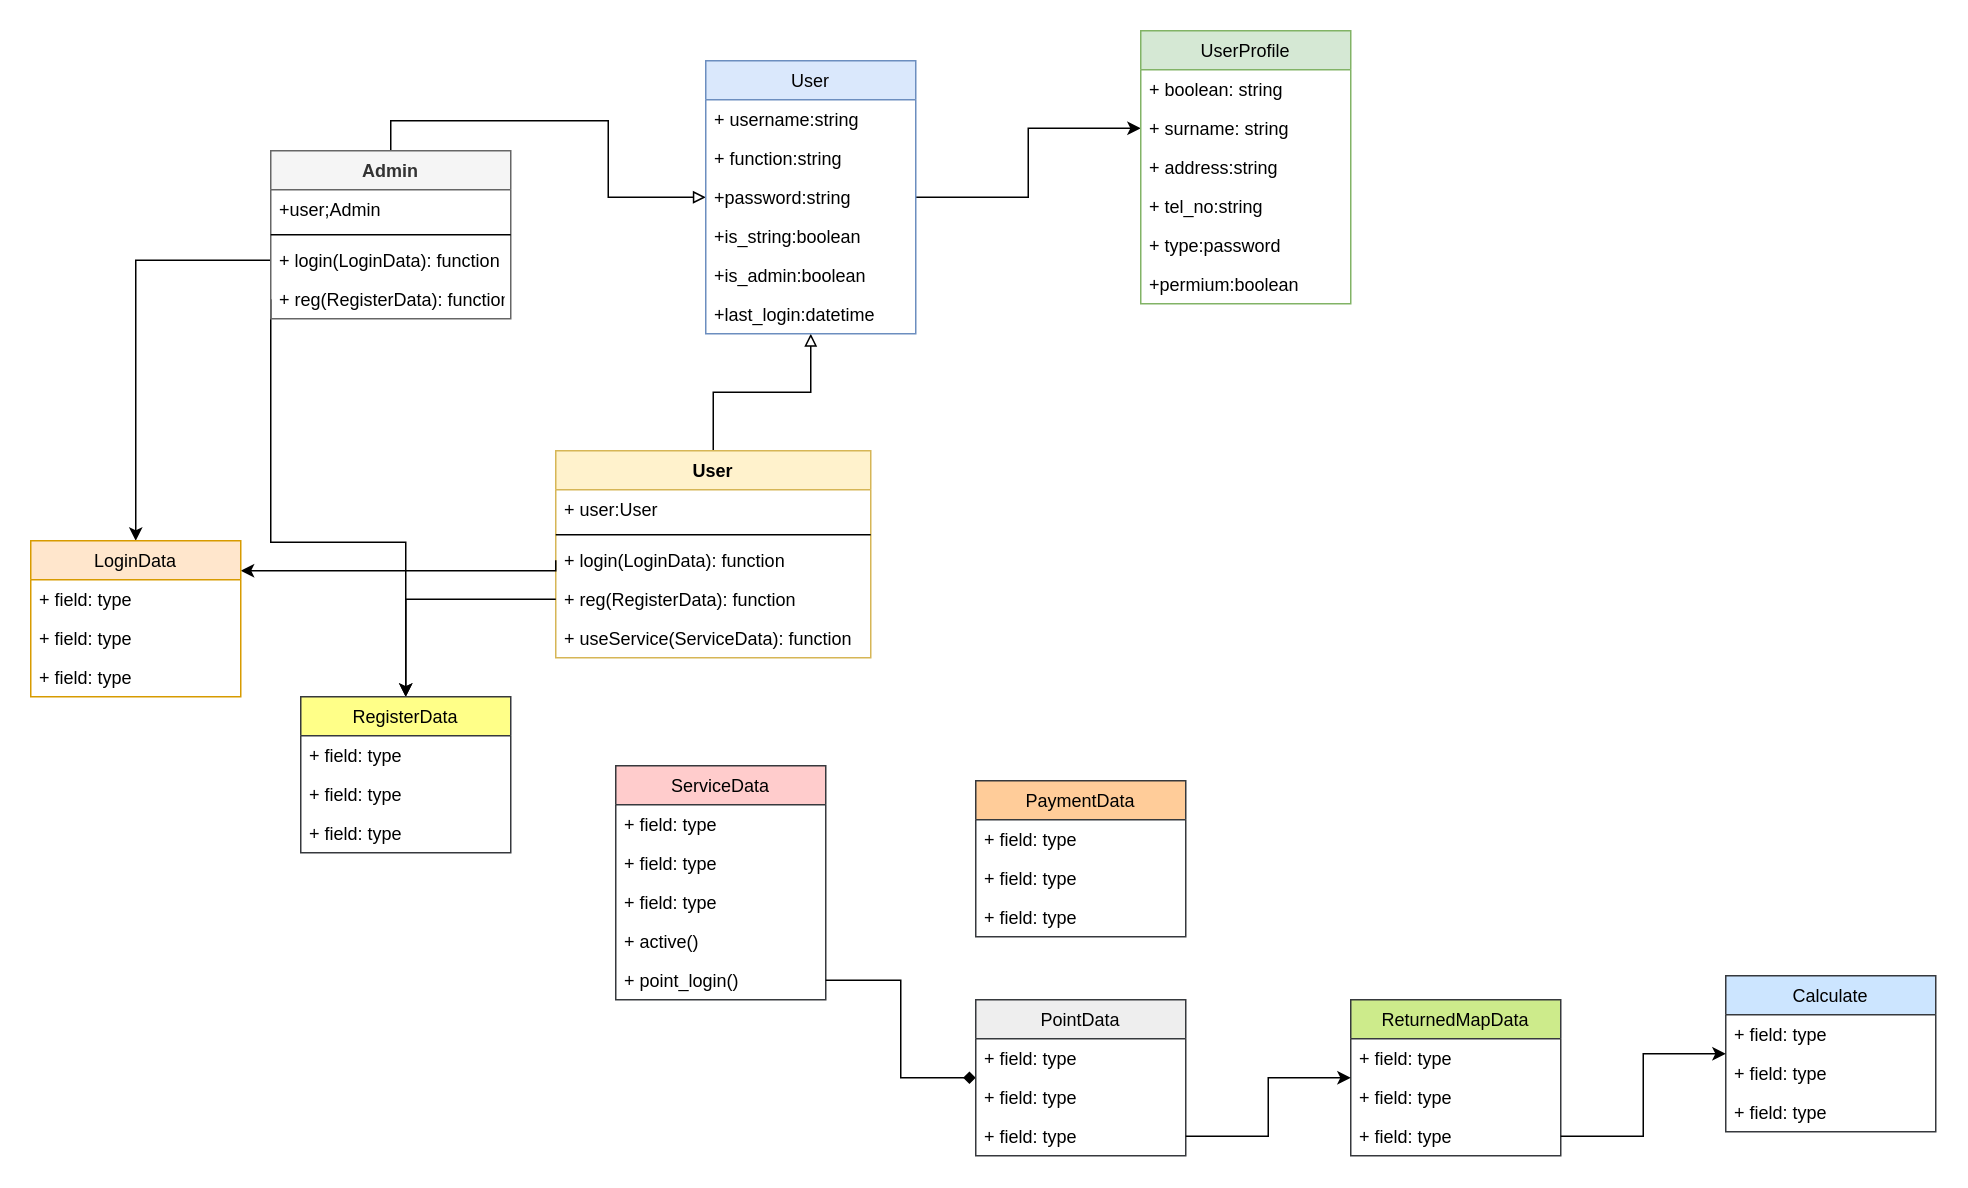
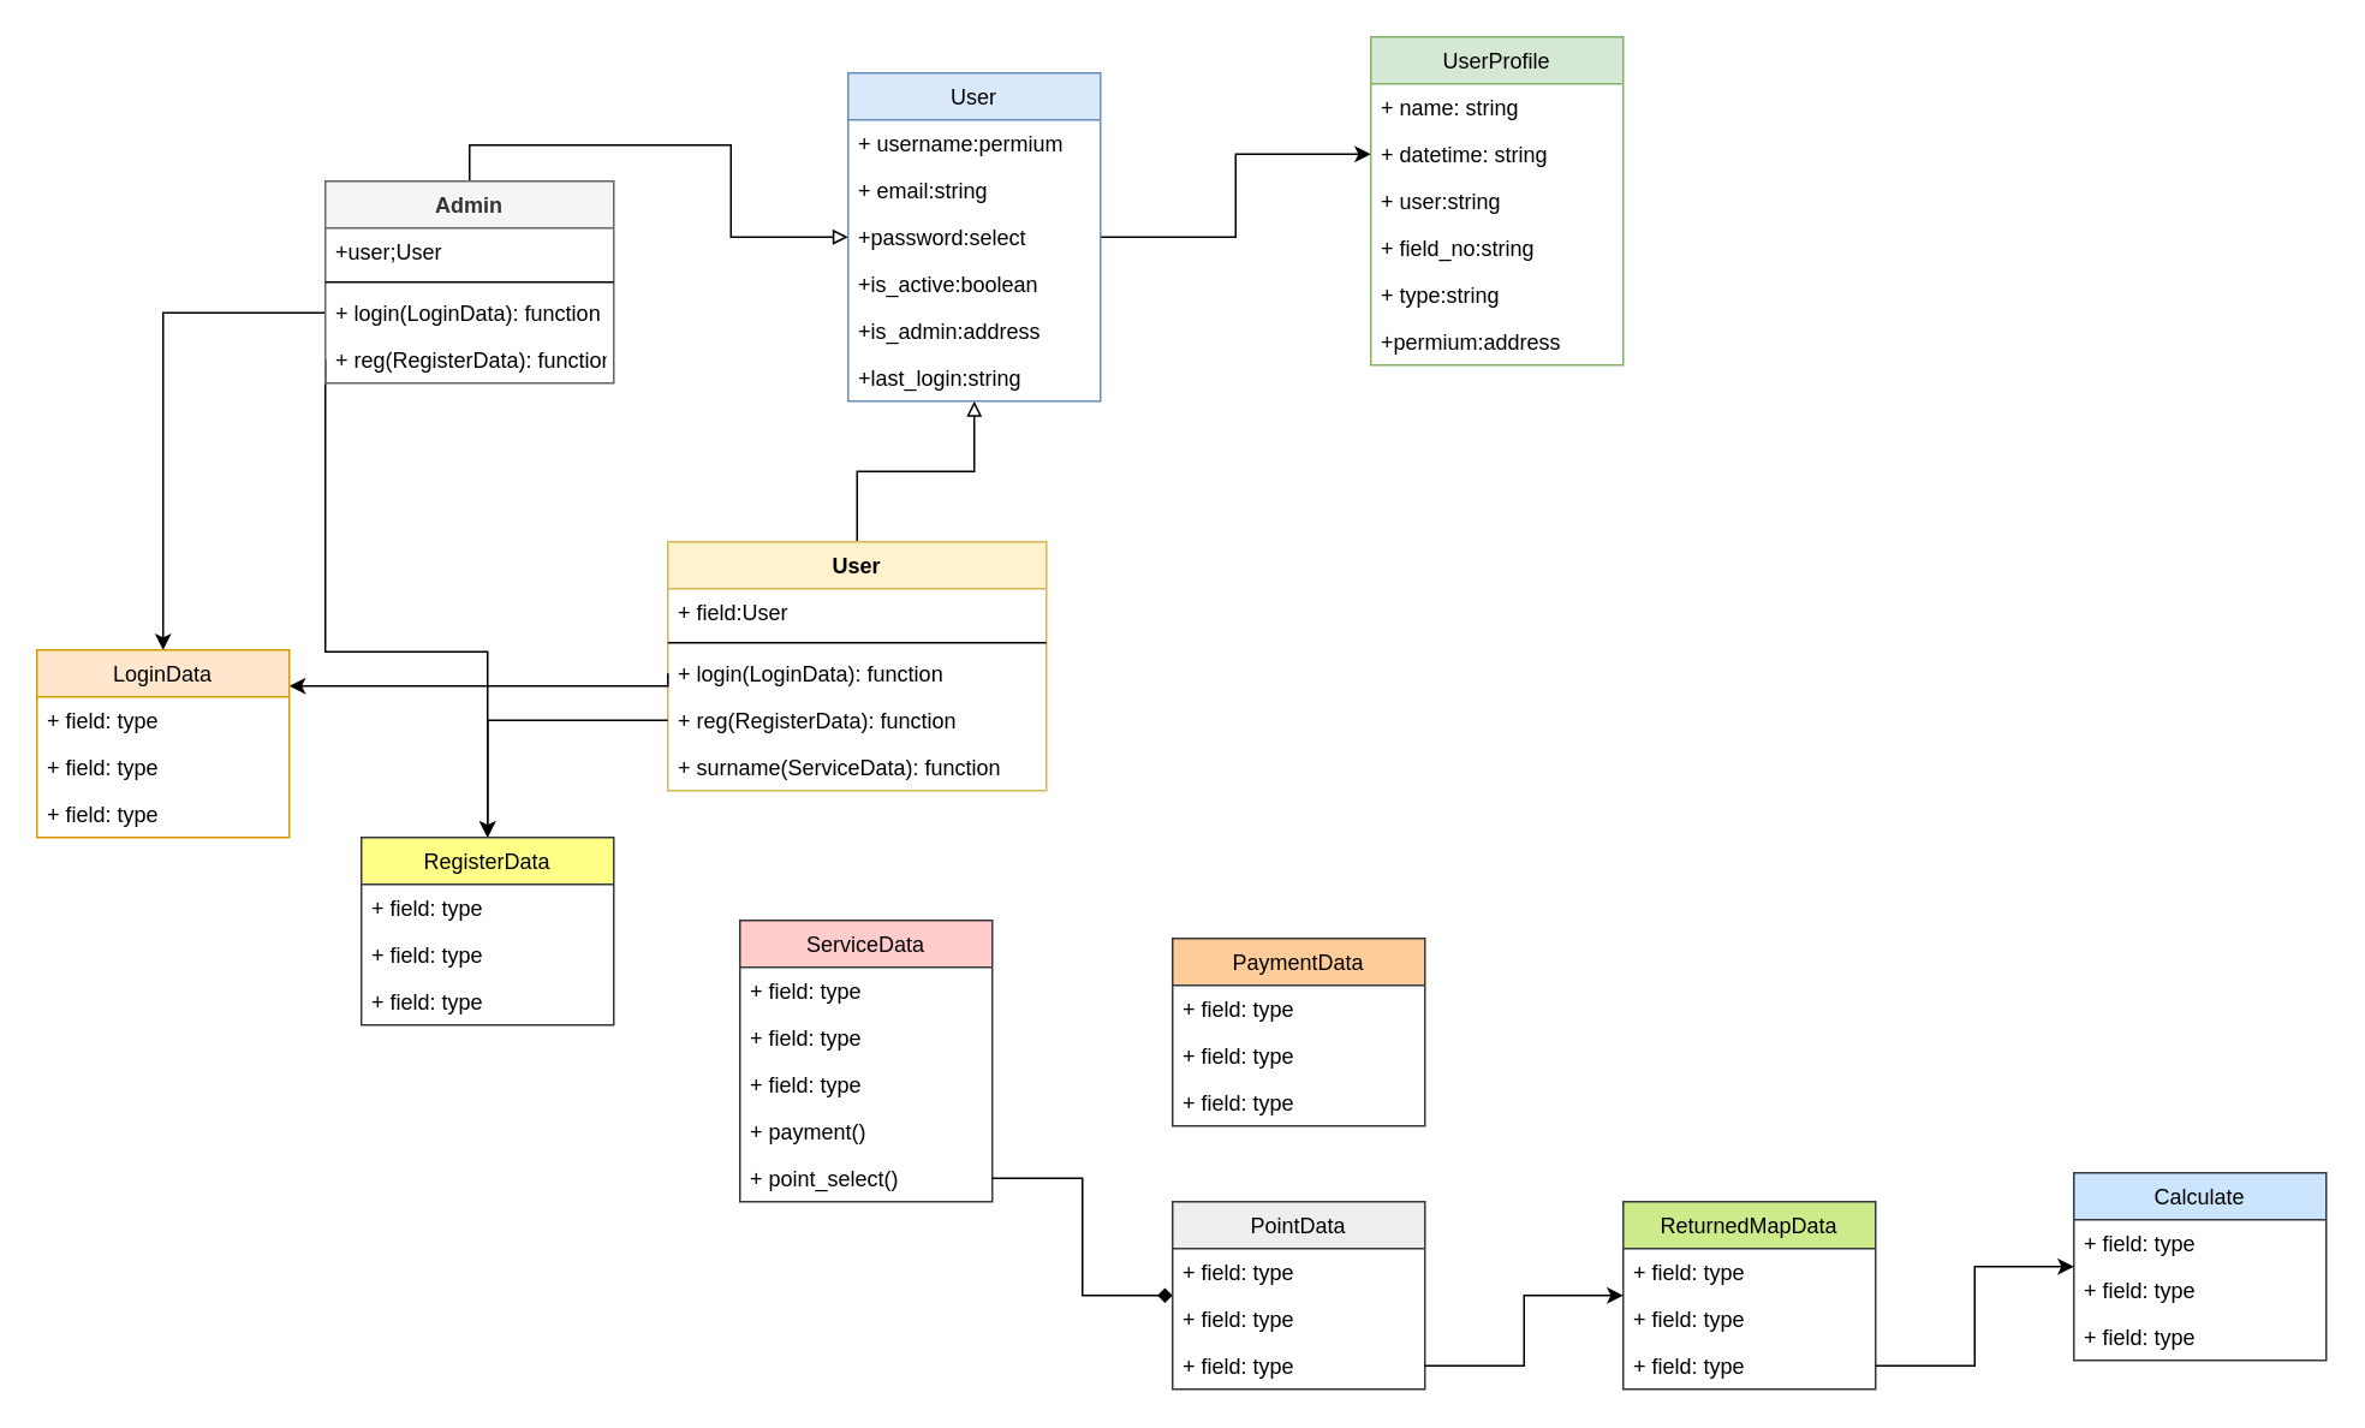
- <mxCell id="19" value="+ boolean: string" style="text;strokeColor=none;fillColor=none;align=left;verticalAlign=top;spacingLeft=4;spacingRight=4;overflow=hidden;rotatable=0;points=[[0,0.5],[1,0.5]];portConstraint=eastwest;" vertex="1" parent="18"><mxGeometry y="26" width="140" height="26" as="geometry" /></mxCell>
+ <mxCell id="19" value="+ name: string" style="text;strokeColor=none;fillColor=none;align=left;verticalAlign=top;spacingLeft=4;spacingRight=4;overflow=hidden;rotatable=0;points=[[0,0.5],[1,0.5]];portConstraint=eastwest;" vertex="1" parent="18"><mxGeometry y="26" width="140" height="26" as="geometry" /></mxCell>
- <mxCell id="12" value="+ username:string" style="text;strokeColor=none;fillColor=none;align=left;verticalAlign=top;spacingLeft=4;spacingRight=4;overflow=hidden;rotatable=0;points=[[0,0.5],[1,0.5]];portConstraint=eastwest;" vertex="1" parent="11"><mxGeometry y="26" width="140" height="26" as="geometry" /></mxCell>
+ <mxCell id="12" value="+ username:permium" style="text;strokeColor=none;fillColor=none;align=left;verticalAlign=top;spacingLeft=4;spacingRight=4;overflow=hidden;rotatable=0;points=[[0,0.5],[1,0.5]];portConstraint=eastwest;" vertex="1" parent="11"><mxGeometry y="26" width="140" height="26" as="geometry" /></mxCell>
- <mxCell id="20" value="+ surname: string" style="text;strokeColor=none;fillColor=none;align=left;verticalAlign=top;spacingLeft=4;spacingRight=4;overflow=hidden;rotatable=0;points=[[0,0.5],[1,0.5]];portConstraint=eastwest;" vertex="1" parent="18"><mxGeometry y="52" width="140" height="26" as="geometry" /></mxCell>
+ <mxCell id="20" value="+ datetime: string" style="text;strokeColor=none;fillColor=none;align=left;verticalAlign=top;spacingLeft=4;spacingRight=4;overflow=hidden;rotatable=0;points=[[0,0.5],[1,0.5]];portConstraint=eastwest;" vertex="1" parent="18"><mxGeometry y="52" width="140" height="26" as="geometry" /></mxCell>
- <mxCell id="13" value="+ function:string" style="text;strokeColor=none;fillColor=none;align=left;verticalAlign=top;spacingLeft=4;spacingRight=4;overflow=hidden;rotatable=0;points=[[0,0.5],[1,0.5]];portConstraint=eastwest;" vertex="1" parent="11"><mxGeometry y="52" width="140" height="26" as="geometry" /></mxCell>
+ <mxCell id="13" value="+ email:string" style="text;strokeColor=none;fillColor=none;align=left;verticalAlign=top;spacingLeft=4;spacingRight=4;overflow=hidden;rotatable=0;points=[[0,0.5],[1,0.5]];portConstraint=eastwest;" vertex="1" parent="11"><mxGeometry y="52" width="140" height="26" as="geometry" /></mxCell>
- <mxCell id="21" value="+ address:string" style="text;strokeColor=none;fillColor=none;align=left;verticalAlign=top;spacingLeft=4;spacingRight=4;overflow=hidden;rotatable=0;points=[[0,0.5],[1,0.5]];portConstraint=eastwest;" vertex="1" parent="18"><mxGeometry y="78" width="140" height="26" as="geometry" /></mxCell>
+ <mxCell id="21" value="+ user:string" style="text;strokeColor=none;fillColor=none;align=left;verticalAlign=top;spacingLeft=4;spacingRight=4;overflow=hidden;rotatable=0;points=[[0,0.5],[1,0.5]];portConstraint=eastwest;" vertex="1" parent="18"><mxGeometry y="78" width="140" height="26" as="geometry" /></mxCell>
- <mxCell id="14" value="+password:string" style="text;strokeColor=none;fillColor=none;align=left;verticalAlign=top;spacingLeft=4;spacingRight=4;overflow=hidden;rotatable=0;points=[[0,0.5],[1,0.5]];portConstraint=eastwest;" vertex="1" parent="11"><mxGeometry y="78" width="140" height="26" as="geometry" /></mxCell>
+ <mxCell id="14" value="+password:select" style="text;strokeColor=none;fillColor=none;align=left;verticalAlign=top;spacingLeft=4;spacingRight=4;overflow=hidden;rotatable=0;points=[[0,0.5],[1,0.5]];portConstraint=eastwest;" vertex="1" parent="11"><mxGeometry y="78" width="140" height="26" as="geometry" /></mxCell>
- <mxCell id="22" value="+ tel_no:string" style="text;strokeColor=none;fillColor=none;align=left;verticalAlign=top;spacingLeft=4;spacingRight=4;overflow=hidden;rotatable=0;points=[[0,0.5],[1,0.5]];portConstraint=eastwest;" vertex="1" parent="18"><mxGeometry y="104" width="140" height="26" as="geometry" /></mxCell>
+ <mxCell id="22" value="+ field_no:string" style="text;strokeColor=none;fillColor=none;align=left;verticalAlign=top;spacingLeft=4;spacingRight=4;overflow=hidden;rotatable=0;points=[[0,0.5],[1,0.5]];portConstraint=eastwest;" vertex="1" parent="18"><mxGeometry y="104" width="140" height="26" as="geometry" /></mxCell>
- <mxCell id="38" value="+user;Admin&#10;" style="text;strokeColor=none;fillColor=none;align=left;verticalAlign=top;spacingLeft=4;spacingRight=4;overflow=hidden;rotatable=0;points=[[0,0.5],[1,0.5]];portConstraint=eastwest;" vertex="1" parent="37"><mxGeometry y="26" width="160" height="26" as="geometry" /></mxCell>
+ <mxCell id="38" value="+user;User&#10;" style="text;strokeColor=none;fillColor=none;align=left;verticalAlign=top;spacingLeft=4;spacingRight=4;overflow=hidden;rotatable=0;points=[[0,0.5],[1,0.5]];portConstraint=eastwest;" vertex="1" parent="37"><mxGeometry y="26" width="160" height="26" as="geometry" /></mxCell>
- <mxCell id="15" value="+is_string:boolean" style="text;strokeColor=none;fillColor=none;align=left;verticalAlign=top;spacingLeft=4;spacingRight=4;overflow=hidden;rotatable=0;points=[[0,0.5],[1,0.5]];portConstraint=eastwest;" vertex="1" parent="11"><mxGeometry y="104" width="140" height="26" as="geometry" /></mxCell>
+ <mxCell id="15" value="+is_active:boolean" style="text;strokeColor=none;fillColor=none;align=left;verticalAlign=top;spacingLeft=4;spacingRight=4;overflow=hidden;rotatable=0;points=[[0,0.5],[1,0.5]];portConstraint=eastwest;" vertex="1" parent="11"><mxGeometry y="104" width="140" height="26" as="geometry" /></mxCell>
- <mxCell id="23" value="+ type:password" style="text;strokeColor=none;fillColor=none;align=left;verticalAlign=top;spacingLeft=4;spacingRight=4;overflow=hidden;rotatable=0;points=[[0,0.5],[1,0.5]];portConstraint=eastwest;" vertex="1" parent="18"><mxGeometry y="130" width="140" height="26" as="geometry" /></mxCell>
+ <mxCell id="23" value="+ type:string" style="text;strokeColor=none;fillColor=none;align=left;verticalAlign=top;spacingLeft=4;spacingRight=4;overflow=hidden;rotatable=0;points=[[0,0.5],[1,0.5]];portConstraint=eastwest;" vertex="1" parent="18"><mxGeometry y="130" width="140" height="26" as="geometry" /></mxCell>
- <mxCell id="16" value="+is_admin:boolean" style="text;strokeColor=none;fillColor=none;align=left;verticalAlign=top;spacingLeft=4;spacingRight=4;overflow=hidden;rotatable=0;points=[[0,0.5],[1,0.5]];portConstraint=eastwest;" vertex="1" parent="11"><mxGeometry y="130" width="140" height="26" as="geometry" /></mxCell>
+ <mxCell id="16" value="+is_admin:address" style="text;strokeColor=none;fillColor=none;align=left;verticalAlign=top;spacingLeft=4;spacingRight=4;overflow=hidden;rotatable=0;points=[[0,0.5],[1,0.5]];portConstraint=eastwest;" vertex="1" parent="11"><mxGeometry y="130" width="140" height="26" as="geometry" /></mxCell>
- <mxCell id="24" value="+permium:boolean" style="text;strokeColor=none;fillColor=none;align=left;verticalAlign=top;spacingLeft=4;spacingRight=4;overflow=hidden;rotatable=0;points=[[0,0.5],[1,0.5]];portConstraint=eastwest;" vertex="1" parent="18"><mxGeometry y="156" width="140" height="26" as="geometry" /></mxCell>
+ <mxCell id="24" value="+permium:address" style="text;strokeColor=none;fillColor=none;align=left;verticalAlign=top;spacingLeft=4;spacingRight=4;overflow=hidden;rotatable=0;points=[[0,0.5],[1,0.5]];portConstraint=eastwest;" vertex="1" parent="18"><mxGeometry y="156" width="140" height="26" as="geometry" /></mxCell>
- <mxCell id="17" value="+last_login:datetime" style="text;strokeColor=none;fillColor=none;align=left;verticalAlign=top;spacingLeft=4;spacingRight=4;overflow=hidden;rotatable=0;points=[[0,0.5],[1,0.5]];portConstraint=eastwest;" vertex="1" parent="11"><mxGeometry y="156" width="140" height="26" as="geometry" /></mxCell>
+ <mxCell id="17" value="+last_login:string" style="text;strokeColor=none;fillColor=none;align=left;verticalAlign=top;spacingLeft=4;spacingRight=4;overflow=hidden;rotatable=0;points=[[0,0.5],[1,0.5]];portConstraint=eastwest;" vertex="1" parent="11"><mxGeometry y="156" width="140" height="26" as="geometry" /></mxCell>
- <mxCell id="4" value="+ user:User" style="text;strokeColor=none;fillColor=none;align=left;verticalAlign=top;spacingLeft=4;spacingRight=4;overflow=hidden;rotatable=0;points=[[0,0.5],[1,0.5]];portConstraint=eastwest;" vertex="1" parent="3"><mxGeometry y="26" width="210" height="26" as="geometry" /></mxCell>
+ <mxCell id="4" value="+ field:User" style="text;strokeColor=none;fillColor=none;align=left;verticalAlign=top;spacingLeft=4;spacingRight=4;overflow=hidden;rotatable=0;points=[[0,0.5],[1,0.5]];portConstraint=eastwest;" vertex="1" parent="3"><mxGeometry y="26" width="210" height="26" as="geometry" /></mxCell>
- <mxCell id="8" value="+ useService(ServiceData): function" style="text;strokeColor=none;fillColor=none;align=left;verticalAlign=top;spacingLeft=4;spacingRight=4;overflow=hidden;rotatable=0;points=[[0,0.5],[1,0.5]];portConstraint=eastwest;" vertex="1" parent="3"><mxGeometry y="112" width="210" height="26" as="geometry" /></mxCell>
+ <mxCell id="8" value="+ surname(ServiceData): function" style="text;strokeColor=none;fillColor=none;align=left;verticalAlign=top;spacingLeft=4;spacingRight=4;overflow=hidden;rotatable=0;points=[[0,0.5],[1,0.5]];portConstraint=eastwest;" vertex="1" parent="3"><mxGeometry y="112" width="210" height="26" as="geometry" /></mxCell>
- <mxCell id="46" value="+ active()" style="text;strokeColor=none;fillColor=none;align=left;verticalAlign=top;spacingLeft=4;spacingRight=4;overflow=hidden;rotatable=0;points=[[0,0.5],[1,0.5]];portConstraint=eastwest;" vertex="1" parent="42"><mxGeometry y="104" width="140" height="26" as="geometry" /></mxCell>
+ <mxCell id="46" value="+ payment()" style="text;strokeColor=none;fillColor=none;align=left;verticalAlign=top;spacingLeft=4;spacingRight=4;overflow=hidden;rotatable=0;points=[[0,0.5],[1,0.5]];portConstraint=eastwest;" vertex="1" parent="42"><mxGeometry y="104" width="140" height="26" as="geometry" /></mxCell>
- <mxCell id="47" value="+ point_login()" style="text;strokeColor=none;fillColor=none;align=left;verticalAlign=top;spacingLeft=4;spacingRight=4;overflow=hidden;rotatable=0;points=[[0,0.5],[1,0.5]];portConstraint=eastwest;" vertex="1" parent="42"><mxGeometry y="130" width="140" height="26" as="geometry" /></mxCell>
+ <mxCell id="47" value="+ point_select()" style="text;strokeColor=none;fillColor=none;align=left;verticalAlign=top;spacingLeft=4;spacingRight=4;overflow=hidden;rotatable=0;points=[[0,0.5],[1,0.5]];portConstraint=eastwest;" vertex="1" parent="42"><mxGeometry y="130" width="140" height="26" as="geometry" /></mxCell>
